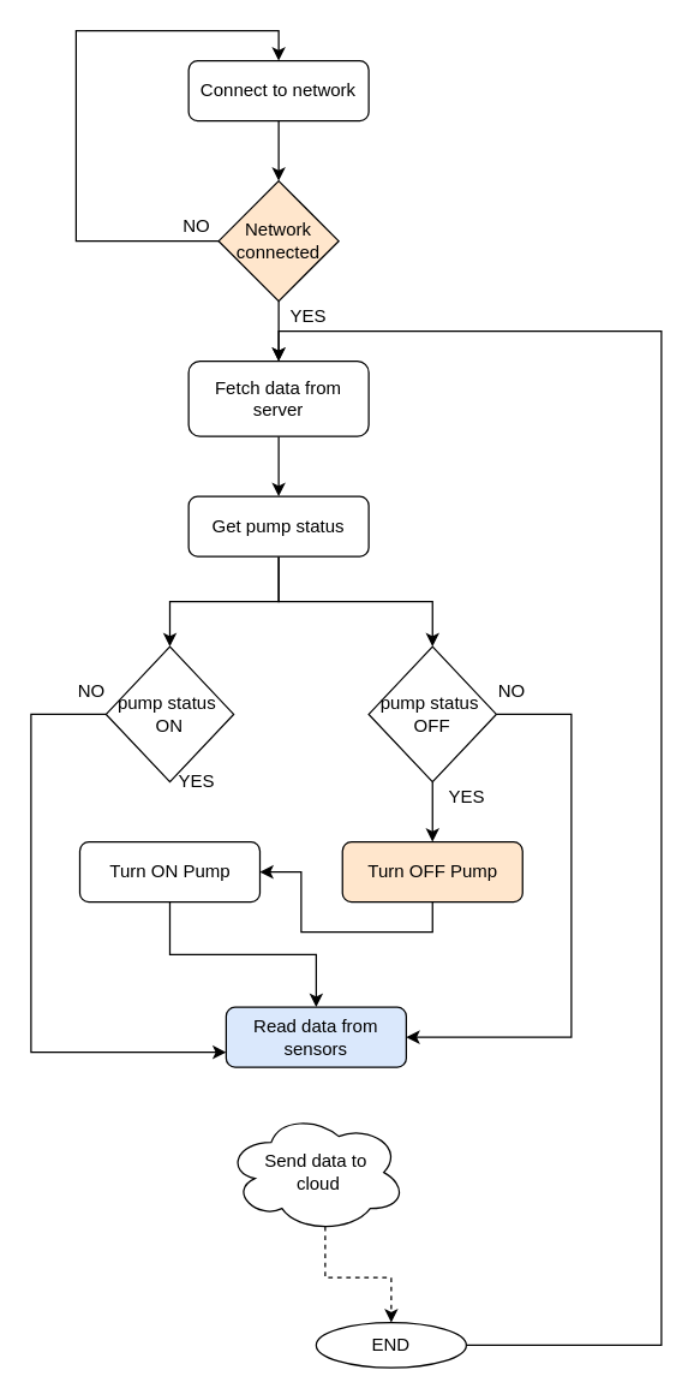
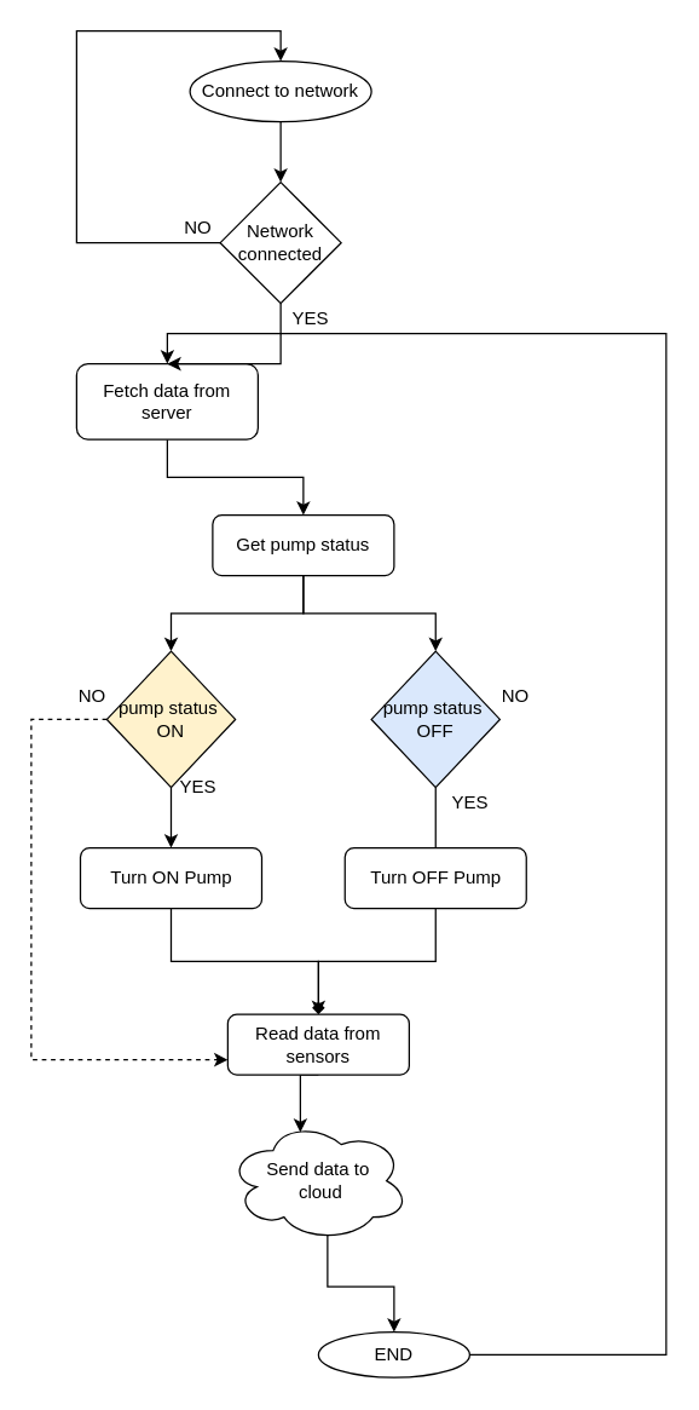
- <mxCell id="3" value="Connect to network" style="rounded=1;whiteSpace=wrap;html=1;" vertex="1" parent="1"><mxGeometry x="125" y="40" width="120" height="40" as="geometry" /></mxCell>
+ <mxCell id="3" value="Connect to network" style="ellipse;whiteSpace=wrap;html=1;" vertex="1" parent="1"><mxGeometry x="125" y="40" width="120" height="40" as="geometry" /></mxCell>
- <mxCell id="6" value="Network connected" style="rhombus;whiteSpace=wrap;html=1;fillColor=#ffe6cc;" vertex="1" parent="1"><mxGeometry x="145" y="120" width="80" height="80" as="geometry" /></mxCell>
+ <mxCell id="6" value="Network connected" style="rhombus;whiteSpace=wrap;html=1;" vertex="1" parent="1"><mxGeometry x="145" y="120" width="80" height="80" as="geometry" /></mxCell>
- <mxCell id="9" value="Fetch data from server" style="rounded=1;whiteSpace=wrap;html=1;" vertex="1" parent="1"><mxGeometry x="125" y="240" width="120" height="50" as="geometry" /></mxCell>
+ <mxCell id="9" value="Fetch data from server" style="rounded=1;whiteSpace=wrap;html=1;" vertex="1" parent="1"><mxGeometry x="50" y="240" width="120" height="50" as="geometry" /></mxCell>
- <mxCell id="13" value="Get pump status" style="rounded=1;whiteSpace=wrap;html=1;" vertex="1" parent="1"><mxGeometry x="125" y="330" width="120" height="40" as="geometry" /></mxCell>
+ <mxCell id="13" value="Get pump status" style="rounded=1;whiteSpace=wrap;html=1;" vertex="1" parent="1"><mxGeometry x="140" y="340" width="120" height="40" as="geometry" /></mxCell>
- <mxCell id="16" value="pump status&amp;nbsp;&lt;br&gt;ON" style="rhombus;whiteSpace=wrap;html=1;" vertex="1" parent="1"><mxGeometry x="70" y="430" width="85" height="90" as="geometry" /></mxCell>
+ <mxCell id="16" value="pump status&amp;nbsp;&lt;br&gt;ON" style="rhombus;whiteSpace=wrap;html=1;fillColor=#fff2cc;" vertex="1" parent="1"><mxGeometry x="70" y="430" width="85" height="90" as="geometry" /></mxCell>
- <mxCell id="19" value="pump status&amp;nbsp;&lt;br&gt;OFF" style="rhombus;whiteSpace=wrap;html=1;" vertex="1" parent="1"><mxGeometry x="245" y="430" width="85" height="90" as="geometry" /></mxCell>
+ <mxCell id="19" value="pump status&amp;nbsp;&lt;br&gt;OFF" style="rhombus;whiteSpace=wrap;html=1;fillColor=#dae8fc;" vertex="1" parent="1"><mxGeometry x="245" y="430" width="85" height="90" as="geometry" /></mxCell>
+ <mxCell id="14" style="edgeStyle=orthogonalEdgeStyle;rounded=0;orthogonalLoop=1;jettySize=auto;html=1;exitX=0.5;exitY=1;exitDx=0;exitDy=0;entryX=0.5;entryY=0;entryDx=0;entryDy=0;" edge="1" parent="1" source="16" target="21"><mxGeometry relative="1" as="geometry" /></mxCell>
- <mxCell id="17" style="edgeStyle=orthogonalEdgeStyle;rounded=0;orthogonalLoop=1;jettySize=auto;html=1;exitX=0.5;exitY=1;exitDx=0;exitDy=0;entryX=0.5;entryY=0;entryDx=0;entryDy=0;" edge="1" parent="1" source="19" target="23"><mxGeometry relative="1" as="geometry" /></mxCell>
+ <mxCell id="17" style="edgeStyle=orthogonalEdgeStyle;rounded=0;orthogonalLoop=1;jettySize=auto;html=1;exitX=0.5;exitY=1;exitDx=0;exitDy=0;entryX=0.5;entryY=0;entryDx=0;entryDy=0;endArrow=none;" edge="1" parent="1" source="19" target="23"><mxGeometry relative="1" as="geometry" /></mxCell>
- <mxCell id="23" value="Turn OFF Pump" style="rounded=1;whiteSpace=wrap;html=1;fillColor=#ffe6cc;" vertex="1" parent="1"><mxGeometry x="227.5" y="560" width="120" height="40" as="geometry" /></mxCell>
+ <mxCell id="23" value="Turn OFF Pump" style="rounded=1;whiteSpace=wrap;html=1;" vertex="1" parent="1"><mxGeometry x="227.5" y="560" width="120" height="40" as="geometry" /></mxCell>
- <mxCell id="18" style="edgeStyle=orthogonalEdgeStyle;rounded=0;orthogonalLoop=1;jettySize=auto;html=1;exitX=1;exitY=0.5;exitDx=0;exitDy=0;entryX=1;entryY=0.5;entryDx=0;entryDy=0;" edge="1" parent="1" source="19" target="29"><mxGeometry relative="1" as="geometry"><Array as="points"><mxPoint x="380" y="475" /><mxPoint x="380" y="690" /></Array></mxGeometry></mxCell>
- <mxCell id="22" style="edgeStyle=orthogonalEdgeStyle;rounded=0;orthogonalLoop=1;jettySize=auto;html=1;exitX=0.5;exitY=1;exitDx=0;exitDy=0;" edge="1" parent="1" source="23" target="21"><mxGeometry relative="1" as="geometry" /></mxCell>
+ <mxCell id="22" style="edgeStyle=orthogonalEdgeStyle;rounded=0;orthogonalLoop=1;jettySize=auto;html=1;exitX=0.5;exitY=1;exitDx=0;exitDy=0;entryX=0.5;entryY=0;entryDx=0;entryDy=0;" edge="1" parent="1" source="23" target="29"><mxGeometry relative="1" as="geometry" /></mxCell>
- <mxCell id="15" style="edgeStyle=orthogonalEdgeStyle;rounded=0;orthogonalLoop=1;jettySize=auto;html=1;exitX=0;exitY=0.5;exitDx=0;exitDy=0;entryX=0;entryY=0.75;entryDx=0;entryDy=0;" edge="1" parent="1" source="16" target="29"><mxGeometry relative="1" as="geometry"><Array as="points"><mxPoint x="20" y="475" /><mxPoint x="20" y="700" /></Array></mxGeometry></mxCell>
+ <mxCell id="15" style="edgeStyle=orthogonalEdgeStyle;rounded=0;orthogonalLoop=1;jettySize=auto;html=1;exitX=0;exitY=0.5;exitDx=0;exitDy=0;entryX=0;entryY=0.75;entryDx=0;entryDy=0;dashed=1;" edge="1" parent="1" source="16" target="29"><mxGeometry relative="1" as="geometry"><Array as="points"><mxPoint x="20" y="475" /><mxPoint x="20" y="700" /></Array></mxGeometry></mxCell>
- <mxCell id="20" style="edgeStyle=orthogonalEdgeStyle;rounded=0;orthogonalLoop=1;jettySize=auto;html=1;exitX=0.5;exitY=1;exitDx=0;exitDy=0;entryX=0.5;entryY=0;entryDx=0;entryDy=0;" edge="1" parent="1" source="21" target="29"><mxGeometry relative="1" as="geometry" /></mxCell>
+ <mxCell id="20" style="edgeStyle=orthogonalEdgeStyle;rounded=0;orthogonalLoop=1;jettySize=auto;html=1;exitX=0.5;exitY=1;exitDx=0;exitDy=0;entryX=0.5;entryY=0;entryDx=0;entryDy=0;endArrow=diamond;" edge="1" parent="1" source="21" target="29"><mxGeometry relative="1" as="geometry" /></mxCell>
- <mxCell id="29" value="Read data from sensors" style="rounded=1;whiteSpace=wrap;html=1;fillColor=#dae8fc;" vertex="1" parent="1"><mxGeometry x="150" y="670" width="120" height="40" as="geometry" /></mxCell>
+ <mxCell id="29" value="Read data from sensors" style="rounded=1;whiteSpace=wrap;html=1;" vertex="1" parent="1"><mxGeometry x="150" y="670" width="120" height="40" as="geometry" /></mxCell>
+ <mxCell id="28" style="edgeStyle=orthogonalEdgeStyle;rounded=0;orthogonalLoop=1;jettySize=auto;html=1;exitX=0.5;exitY=1;exitDx=0;exitDy=0;entryX=0.4;entryY=0.1;entryDx=0;entryDy=0;entryPerimeter=0;" edge="1" parent="1" source="29" target="31"><mxGeometry relative="1" as="geometry" /></mxCell>
- <mxCell id="30" style="edgeStyle=orthogonalEdgeStyle;rounded=0;orthogonalLoop=1;jettySize=auto;html=1;exitX=0.55;exitY=0.95;exitDx=0;exitDy=0;exitPerimeter=0;entryX=0.5;entryY=0;entryDx=0;entryDy=0;dashed=1;" edge="1" parent="1" source="31" target="27"><mxGeometry relative="1" as="geometry" /></mxCell>
+ <mxCell id="30" style="edgeStyle=orthogonalEdgeStyle;rounded=0;orthogonalLoop=1;jettySize=auto;html=1;exitX=0.55;exitY=0.95;exitDx=0;exitDy=0;exitPerimeter=0;entryX=0.5;entryY=0;entryDx=0;entryDy=0;" edge="1" parent="1" source="31" target="27"><mxGeometry relative="1" as="geometry" /></mxCell>
